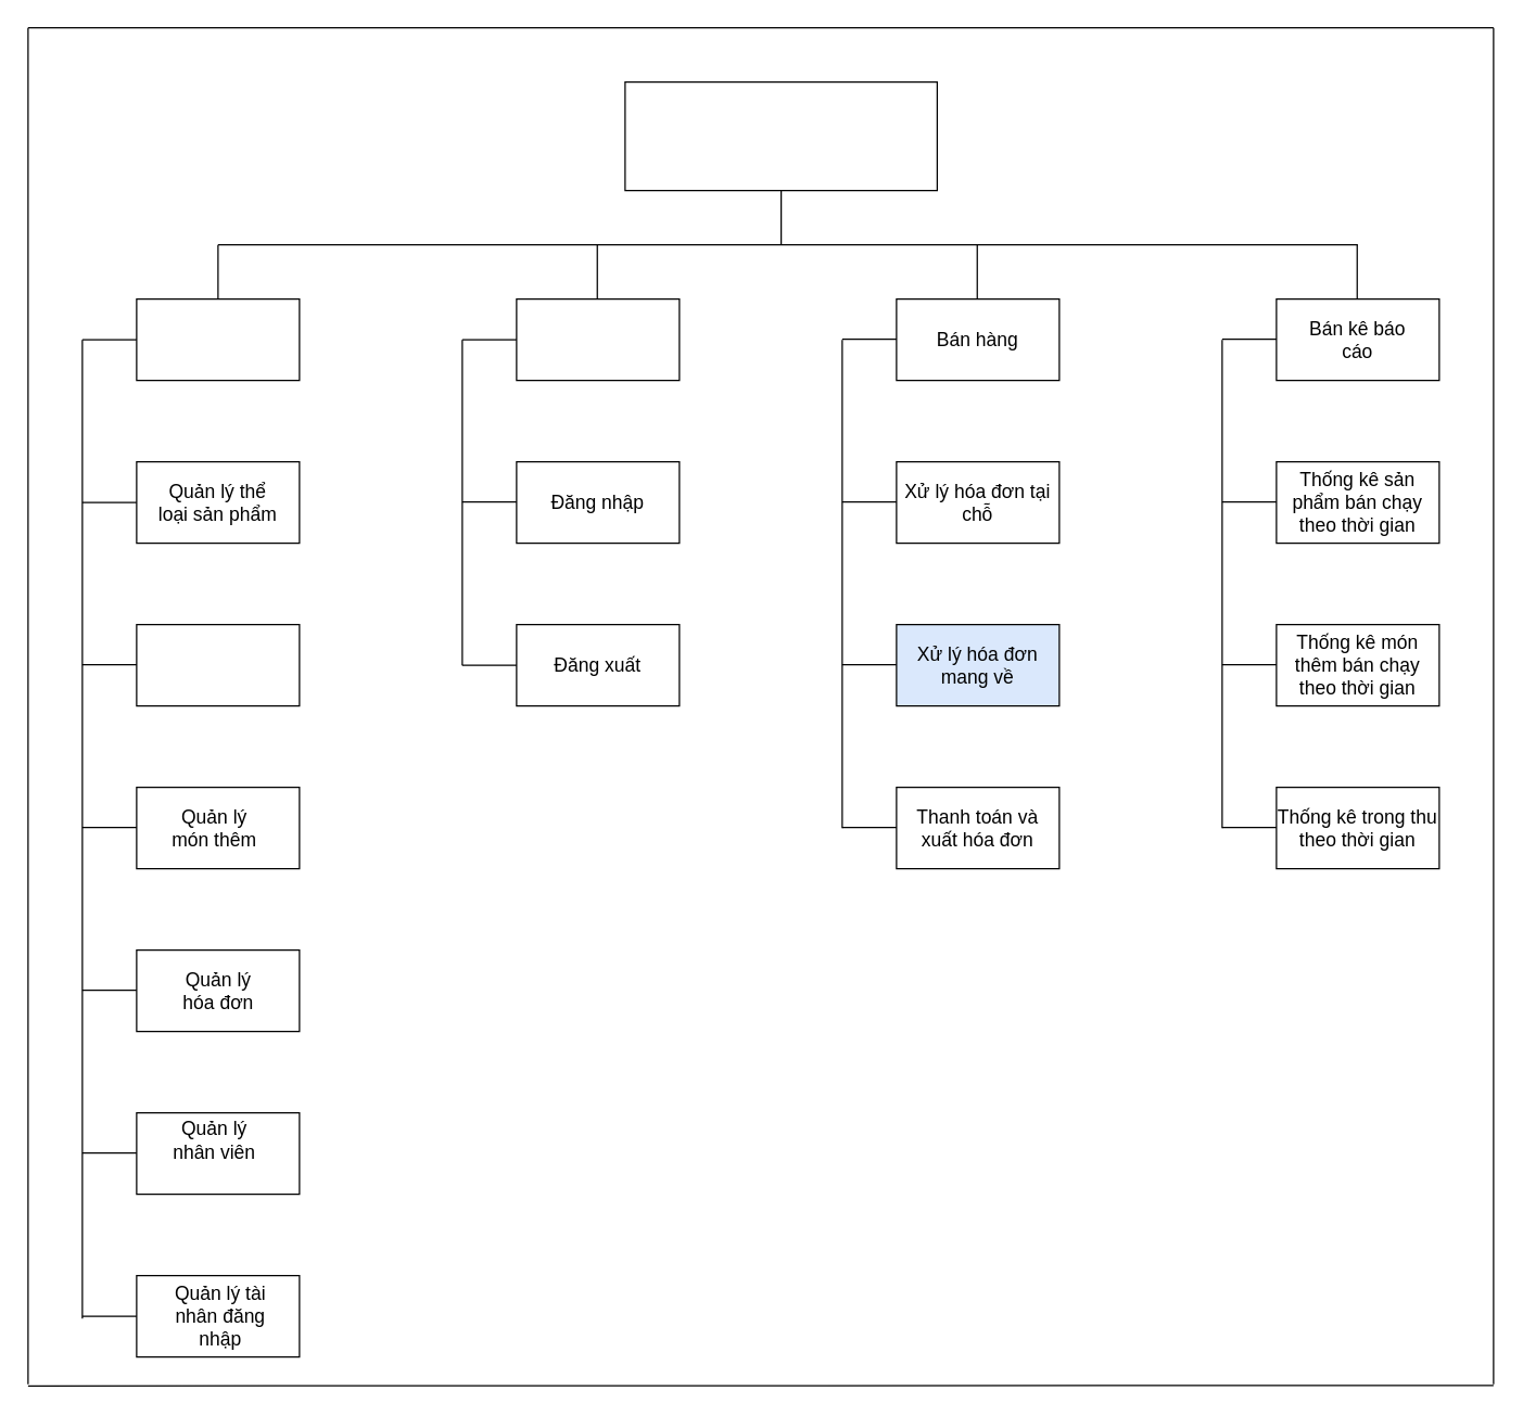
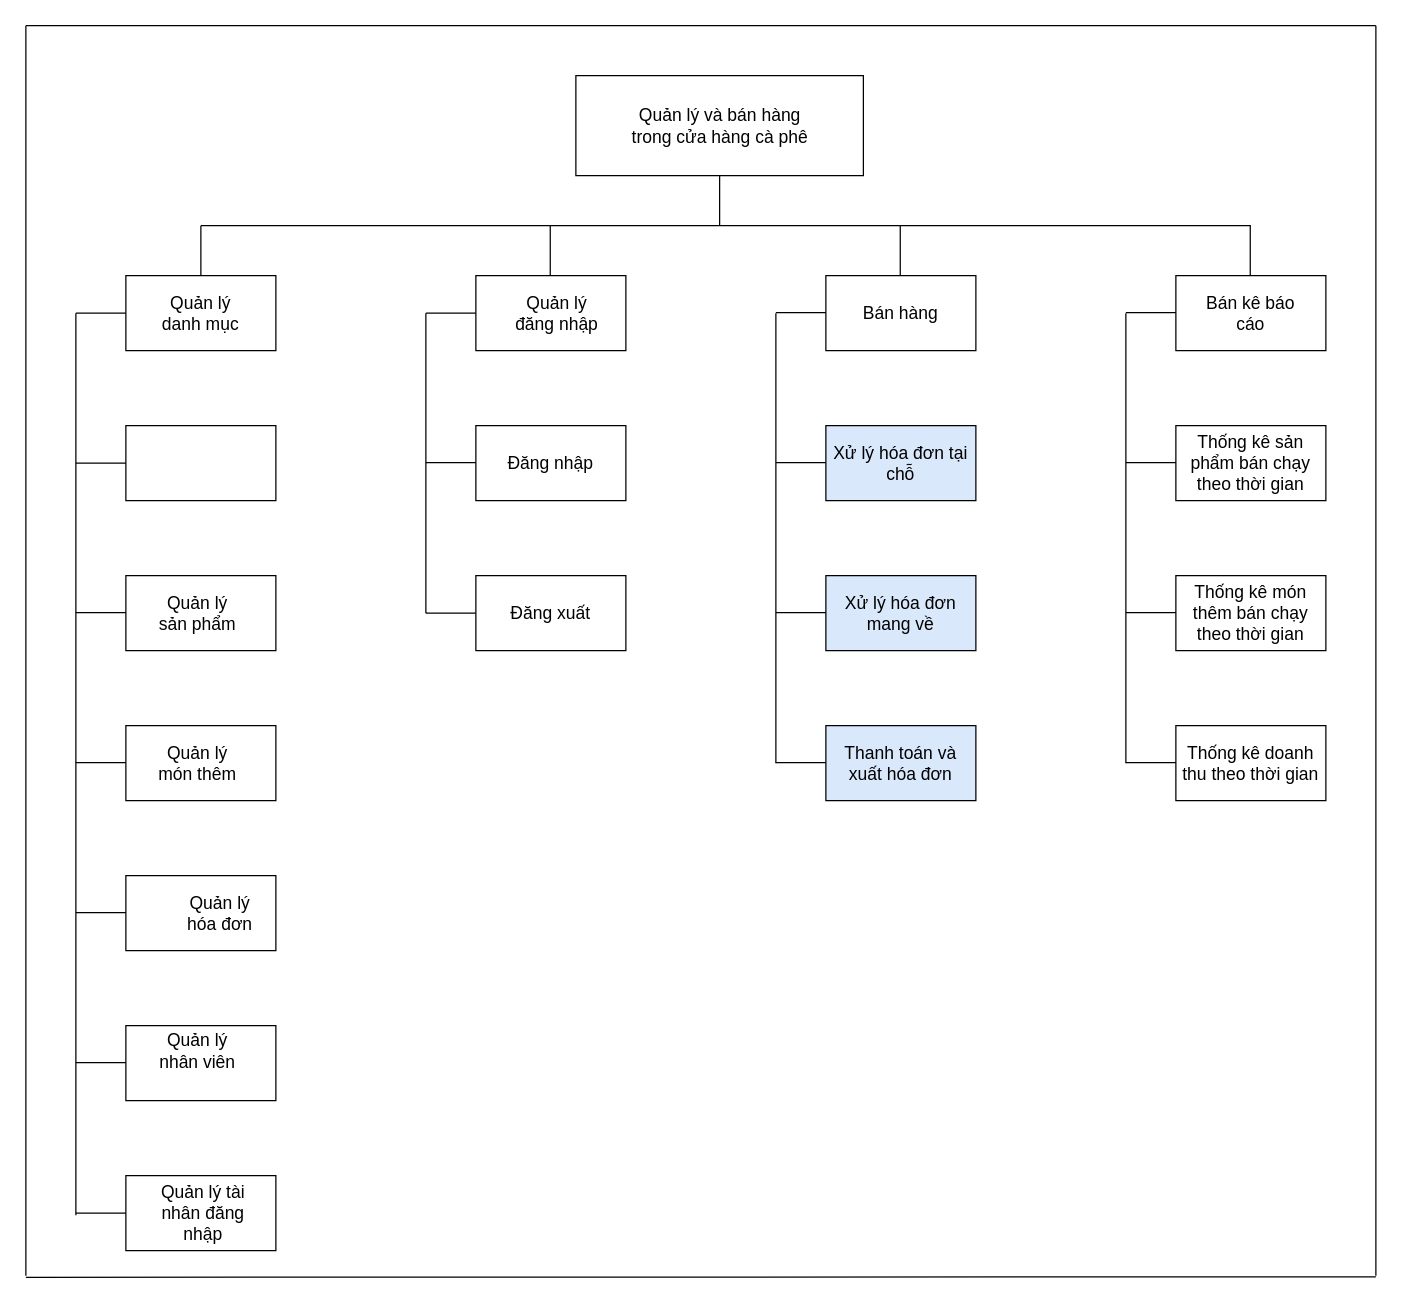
+ <mxCell id="3" value="&lt;font style=&quot;font-size: 14px&quot;&gt;Quản lý và bán hàng &lt;br&gt;trong cửa hàng cà phê&lt;/font&gt;" style="text;html=1;strokeColor=none;fillColor=none;align=center;verticalAlign=middle;whiteSpace=wrap;rounded=0;" parent="1" vertex="1"><mxGeometry x="502.5" y="85" width="145" height="30" as="geometry" /></mxCell>
+ <mxCell id="14" value="Quản lý danh mục" style="text;html=1;strokeColor=none;fillColor=none;align=center;verticalAlign=middle;whiteSpace=wrap;rounded=0;fontSize=14;" parent="1" vertex="1"><mxGeometry x="120" y="235" width="80" height="30" as="geometry" /></mxCell>
+ <mxCell id="15" value="Quản lý đăng nhập" style="text;html=1;strokeColor=none;fillColor=none;align=center;verticalAlign=middle;whiteSpace=wrap;rounded=0;fontSize=14;" parent="1" vertex="1"><mxGeometry x="410" y="235" width="70" height="30" as="geometry" /></mxCell>
- <mxCell id="28" value="Quản lý thể loại sản phẩm" style="text;html=1;strokeColor=none;fillColor=none;align=center;verticalAlign=middle;whiteSpace=wrap;rounded=0;fontSize=14;" parent="1" vertex="1"><mxGeometry x="115" y="355" width="90" height="30" as="geometry" /></mxCell>
- <mxCell id="34" value="Xử lý hóa đơn tại chỗ" style="rounded=0;whiteSpace=wrap;html=1;fontSize=14;" parent="1" vertex="1"><mxGeometry x="660" y="340" width="120" height="60" as="geometry" /></mxCell>
+ <mxCell id="34" value="Xử lý hóa đơn tại chỗ" style="rounded=0;whiteSpace=wrap;html=1;fontSize=14;fillColor=#dae8fc;" parent="1" vertex="1"><mxGeometry x="660" y="340" width="120" height="60" as="geometry" /></mxCell>
+ <mxCell id="29" value="Quản lý sản phẩm" style="text;html=1;strokeColor=none;fillColor=none;align=center;verticalAlign=middle;whiteSpace=wrap;rounded=0;fontSize=14;" parent="1" vertex="1"><mxGeometry x="120" y="475" width="75" height="30" as="geometry" /></mxCell>
- <mxCell id="51" value="Thanh toán và xuất hóa đơn" style="rounded=0;whiteSpace=wrap;html=1;fontSize=14;" parent="1" vertex="1"><mxGeometry x="660" y="580" width="120" height="60" as="geometry" /></mxCell>
+ <mxCell id="51" value="Thanh toán và xuất hóa đơn" style="rounded=0;whiteSpace=wrap;html=1;fontSize=14;fillColor=#dae8fc;" parent="1" vertex="1"><mxGeometry x="660" y="580" width="120" height="60" as="geometry" /></mxCell>
- <mxCell id="38" value="Thống kê trong thu theo thời gian" style="rounded=0;whiteSpace=wrap;html=1;fontSize=14;" parent="1" vertex="1"><mxGeometry x="940" y="580" width="120" height="60" as="geometry" /></mxCell>
+ <mxCell id="38" value="Thống kê doanh thu theo thời gian" style="rounded=0;whiteSpace=wrap;html=1;fontSize=14;" parent="1" vertex="1"><mxGeometry x="940" y="580" width="120" height="60" as="geometry" /></mxCell>
- <mxCell id="31" value="Quản lý hóa đơn" style="text;html=1;strokeColor=none;fillColor=none;align=center;verticalAlign=middle;whiteSpace=wrap;rounded=0;fontSize=14;" parent="1" vertex="1"><mxGeometry x="122.5" y="715" width="75" height="30" as="geometry" /></mxCell>
+ <mxCell id="31" value="Quản lý hóa đơn" style="text;html=1;strokeColor=none;fillColor=none;align=center;verticalAlign=middle;whiteSpace=wrap;rounded=0;fontSize=14;" parent="1" vertex="1"><mxGeometry x="137.5" y="715" width="75" height="30" as="geometry" /></mxCell>
